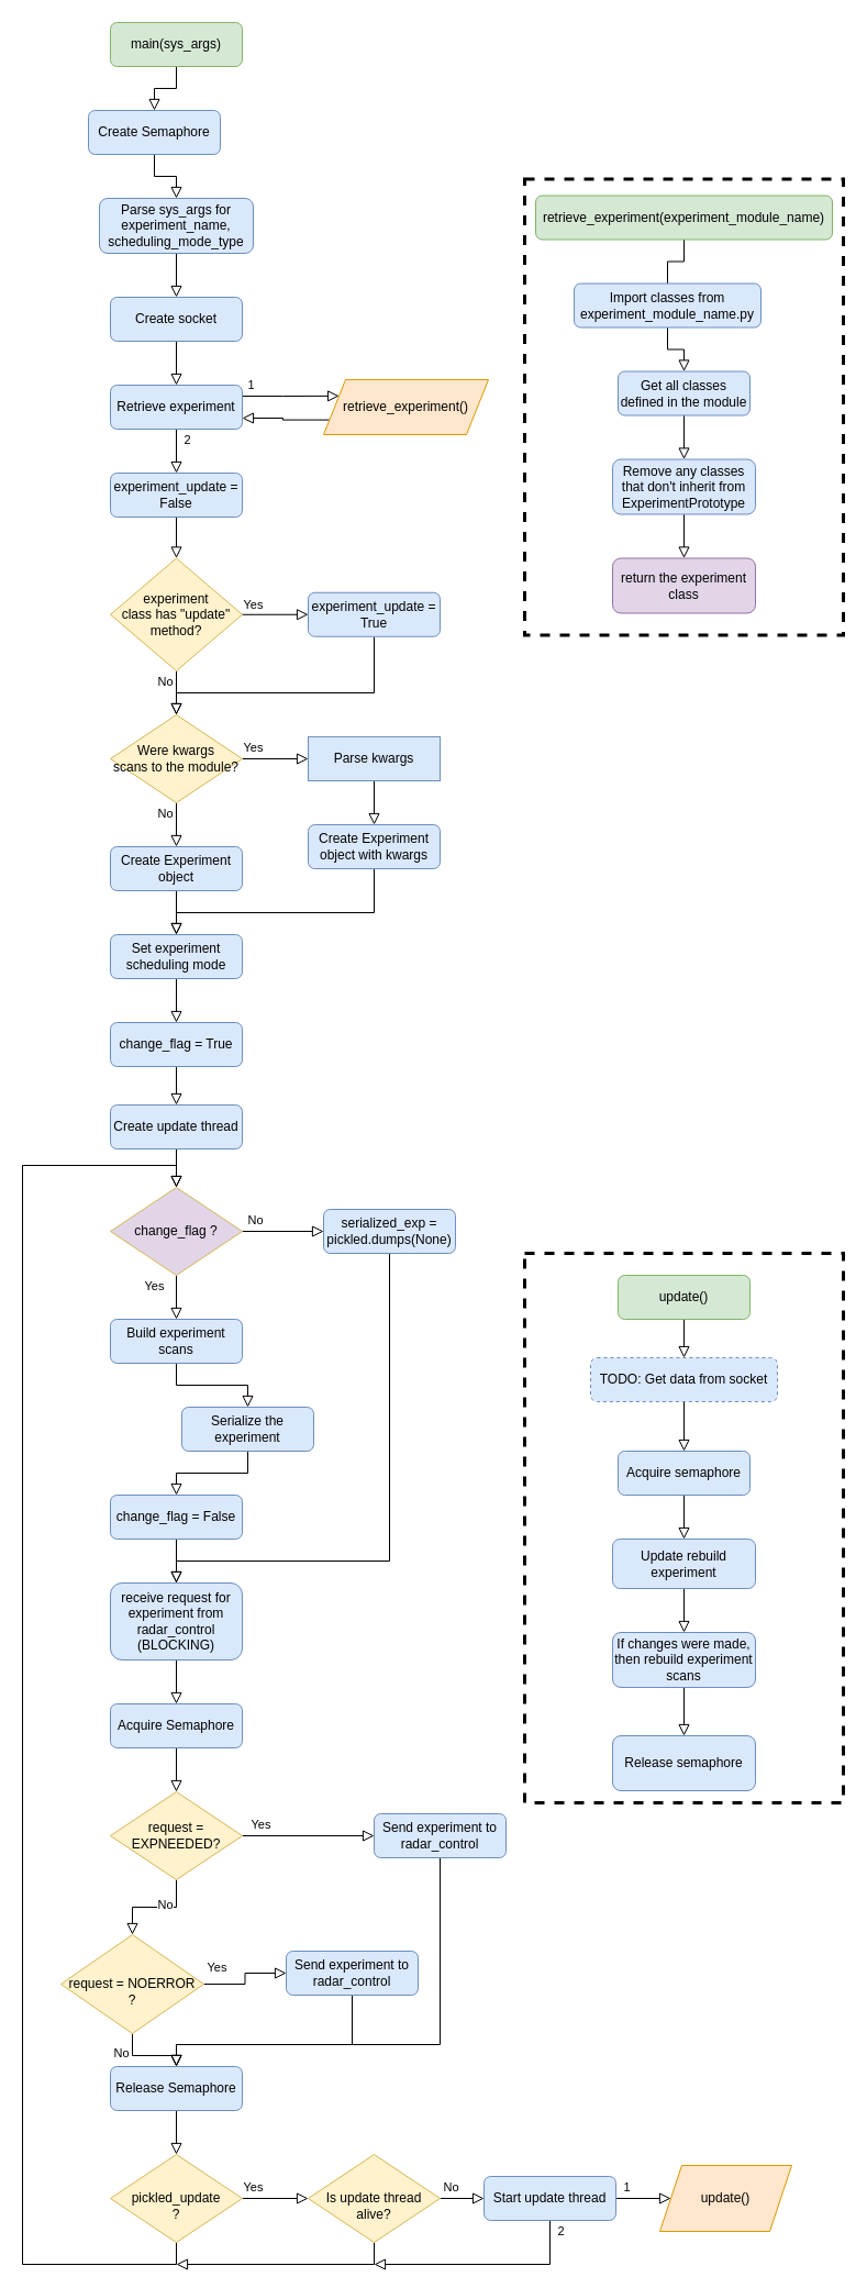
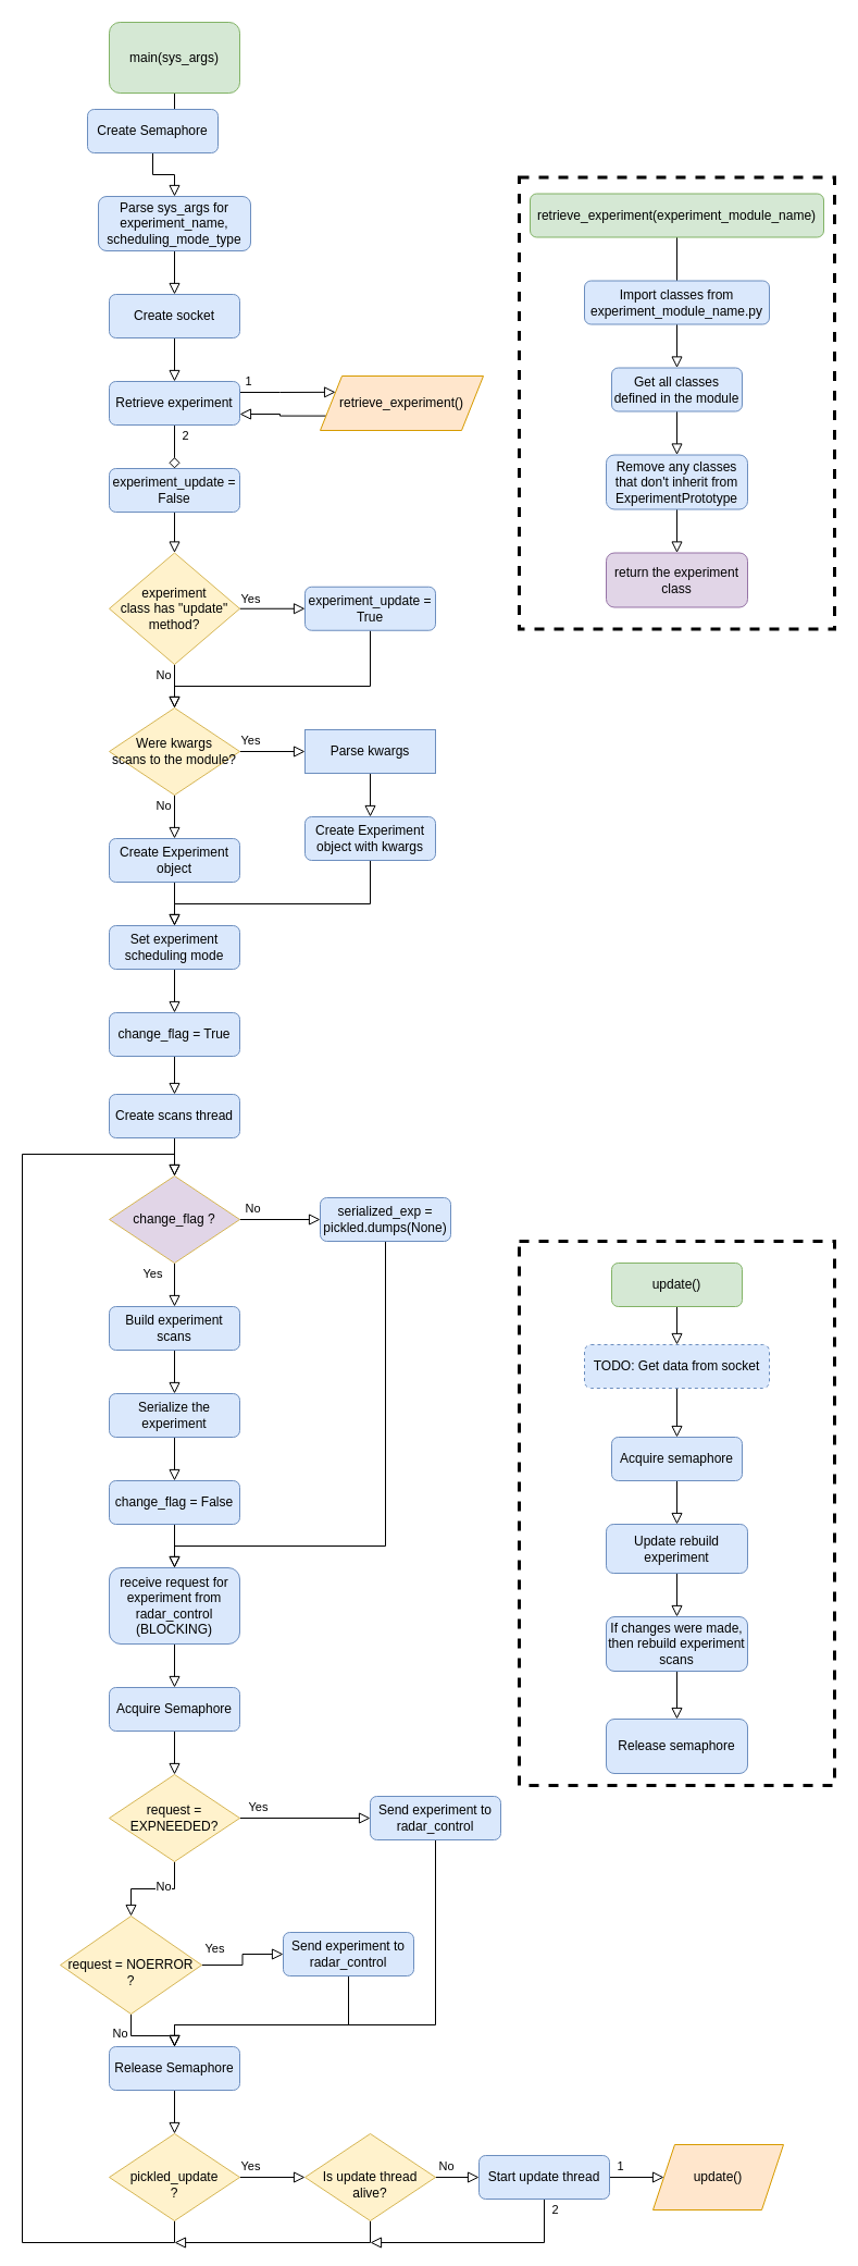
- <mxCell id="4" value="main(sys_args)" style="rounded=1;whiteSpace=wrap;html=1;fontSize=12;glass=0;strokeWidth=1;shadow=0;fillColor=#d5e8d4;strokeColor=#82b366;" parent="1" vertex="1"><mxGeometry x="100" y="20" width="120" height="40" as="geometry" /></mxCell>
+ <mxCell id="4" value="main(sys_args)" style="rounded=1;whiteSpace=wrap;html=1;fontSize=12;glass=0;strokeWidth=1;shadow=0;fillColor=#d5e8d4;strokeColor=#82b366;" parent="1" vertex="1"><mxGeometry x="100" y="20" width="120" height="65" as="geometry" /></mxCell>
- <mxCell id="21" value="Import classes from experiment_module_name.py" style="rounded=1;whiteSpace=wrap;html=1;fillColor=#dae8fc;strokeColor=#6c8ebf;" vertex="1" parent="1"><mxGeometry x="522" y="257.5" width="170" height="40" as="geometry" /></mxCell>
+ <mxCell id="21" value="Import classes from experiment_module_name.py" style="rounded=1;whiteSpace=wrap;html=1;fillColor=#dae8fc;strokeColor=#6c8ebf;" vertex="1" parent="1"><mxGeometry x="537" y="257.5" width="170" height="40" as="geometry" /></mxCell>
- <mxCell id="14" value="2" style="edgeStyle=orthogonalEdgeStyle;rounded=0;orthogonalLoop=1;jettySize=auto;html=1;exitX=0.5;exitY=1;exitDx=0;exitDy=0;entryX=0.5;entryY=0;entryDx=0;entryDy=0;endArrow=block;endFill=0;endSize=8;" edge="1" parent="1" source="15" target="17"><mxGeometry x="-0.5" y="10" relative="1" as="geometry"><mxPoint as="offset" /></mxGeometry></mxCell>
+ <mxCell id="14" value="2" style="edgeStyle=orthogonalEdgeStyle;rounded=0;orthogonalLoop=1;jettySize=auto;html=1;exitX=0.5;exitY=1;exitDx=0;exitDy=0;entryX=0.5;entryY=0;entryDx=0;entryDy=0;endArrow=diamond;endFill=0;endSize=8;" edge="1" parent="1" source="15" target="17"><mxGeometry x="-0.5" y="10" relative="1" as="geometry"><mxPoint as="offset" /></mxGeometry></mxCell>
- <mxCell id="44" value="Create update thread" style="rounded=1;whiteSpace=wrap;html=1;fontSize=12;glass=0;strokeWidth=1;shadow=0;fillColor=#dae8fc;strokeColor=#6c8ebf;" vertex="1" parent="1"><mxGeometry x="100" y="1005" width="120" height="40" as="geometry" /></mxCell>
+ <mxCell id="44" value="Create scans thread" style="rounded=1;whiteSpace=wrap;html=1;fontSize=12;glass=0;strokeWidth=1;shadow=0;fillColor=#dae8fc;strokeColor=#6c8ebf;" vertex="1" parent="1"><mxGeometry x="100" y="1005" width="120" height="40" as="geometry" /></mxCell>
- <mxCell id="66" value="Serialize the experiment" style="rounded=1;whiteSpace=wrap;html=1;fontSize=12;glass=0;strokeWidth=1;shadow=0;fillColor=#dae8fc;strokeColor=#6c8ebf;" vertex="1" parent="1"><mxGeometry x="165" y="1280" width="120" height="40" as="geometry" /></mxCell>
+ <mxCell id="66" value="Serialize the experiment" style="rounded=1;whiteSpace=wrap;html=1;fontSize=12;glass=0;strokeWidth=1;shadow=0;fillColor=#dae8fc;strokeColor=#6c8ebf;" vertex="1" parent="1"><mxGeometry x="100" y="1280" width="120" height="40" as="geometry" /></mxCell>
